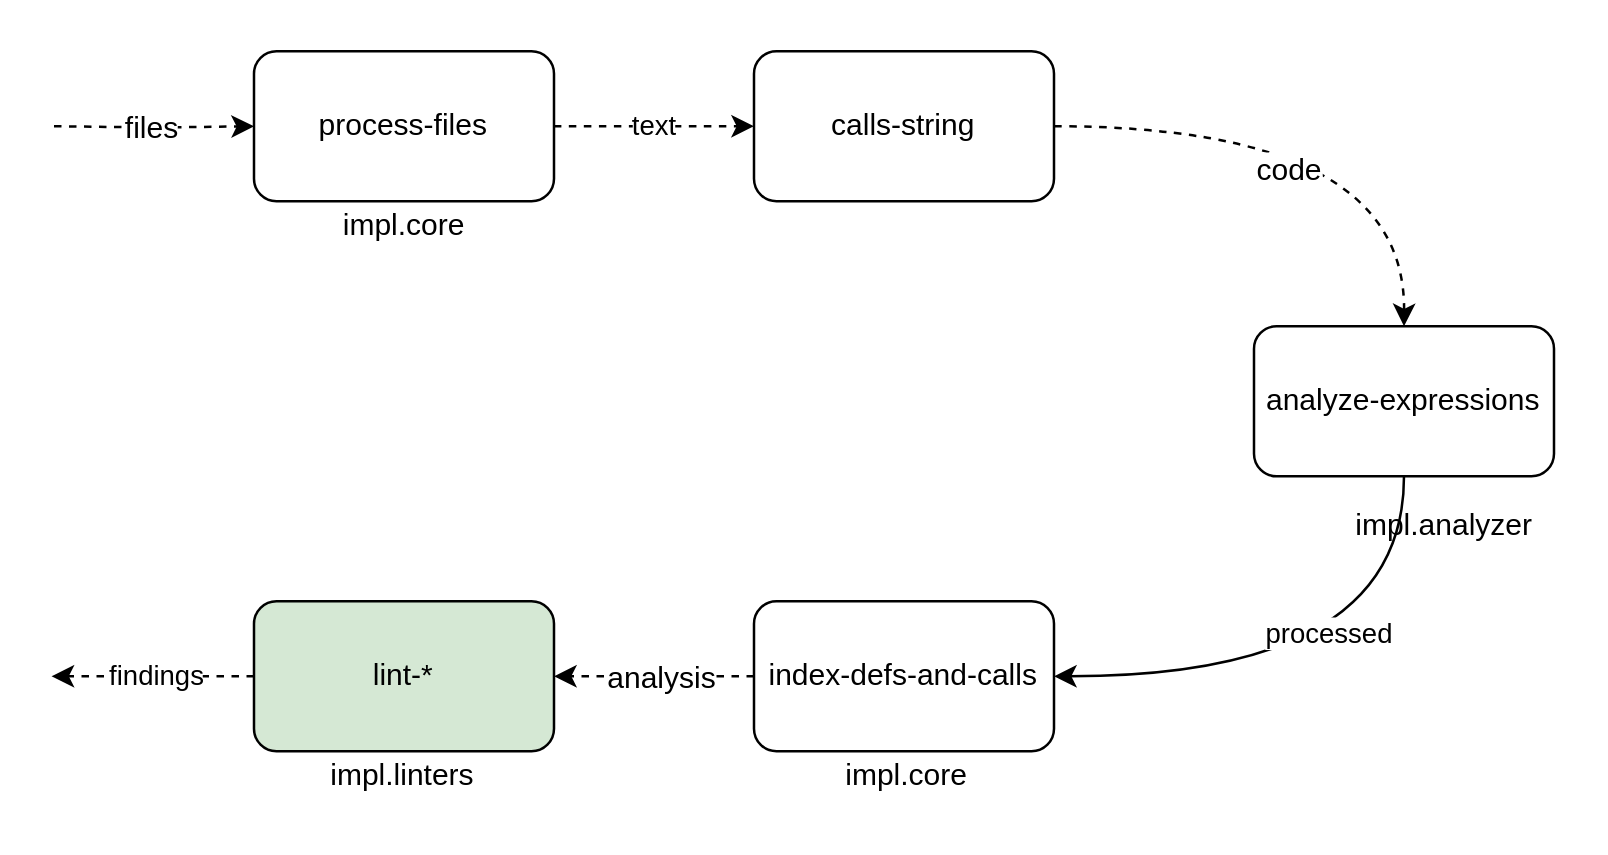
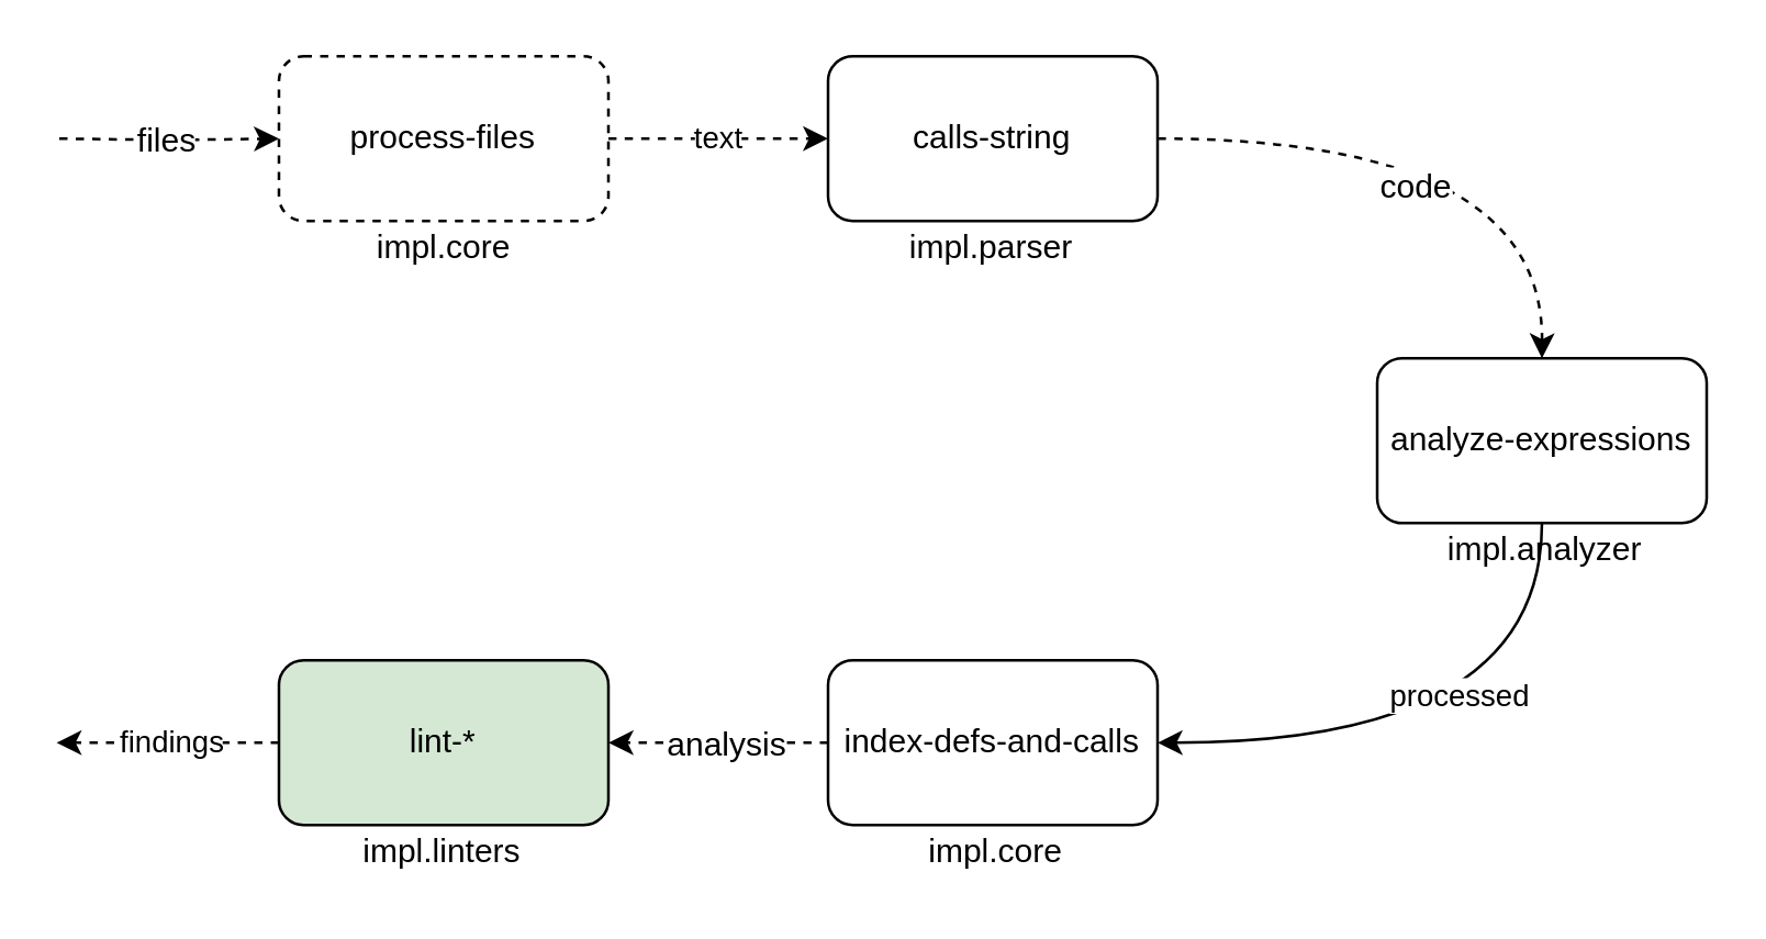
- <mxCell id="5" value="process-files" style="rounded=1;whiteSpace=wrap;html=1;" vertex="1" parent="1"><mxGeometry x="101" y="20" width="120" height="60" as="geometry" /></mxCell>
+ <mxCell id="5" value="process-files" style="rounded=1;whiteSpace=wrap;html=1;dashed=1;" vertex="1" parent="1"><mxGeometry x="101" y="20" width="120" height="60" as="geometry" /></mxCell>
+ <mxCell id="17" value="impl.parser" style="text;html=1;resizable=0;points=[];autosize=1;align=left;verticalAlign=top;spacingTop=-4;" vertex="1" parent="1"><mxGeometry x="329" y="80" width="70" height="20" as="geometry" /></mxCell>
- <mxCell id="20" value="impl.analyzer" style="text;html=1;resizable=0;points=[];autosize=1;align=left;verticalAlign=top;spacingTop=-4;" vertex="1" parent="1"><mxGeometry x="540" y="200" width="90" height="20" as="geometry" /></mxCell>
+ <mxCell id="20" value="impl.analyzer" style="text;html=1;resizable=0;points=[];autosize=1;align=left;verticalAlign=top;spacingTop=-4;" vertex="1" parent="1"><mxGeometry x="525" y="190" width="90" height="20" as="geometry" /></mxCell>
